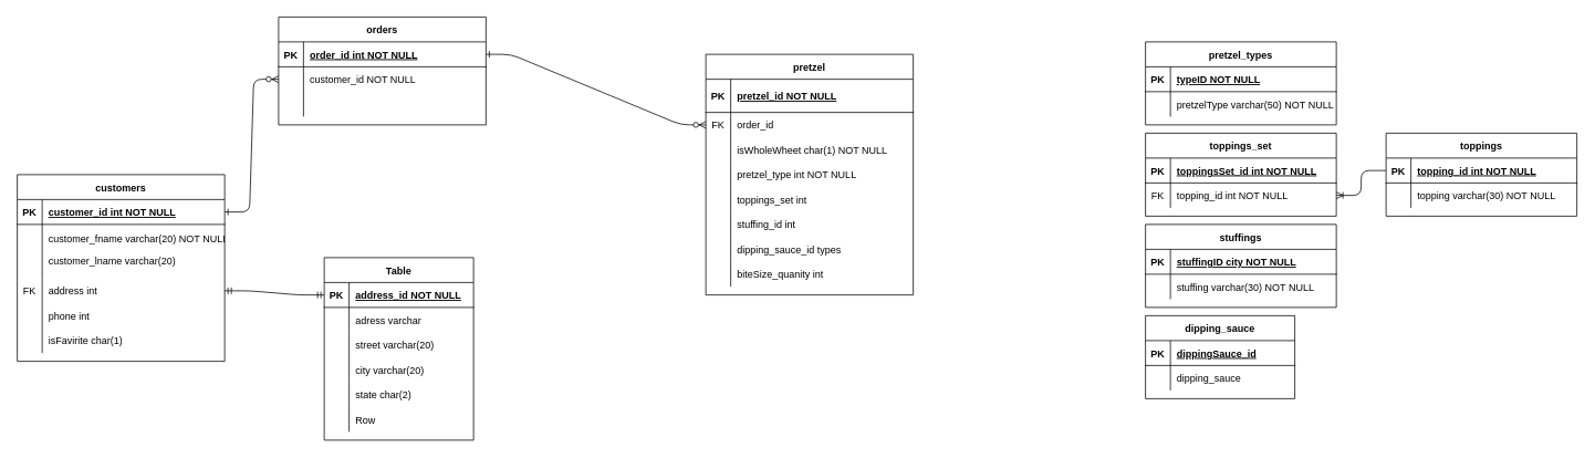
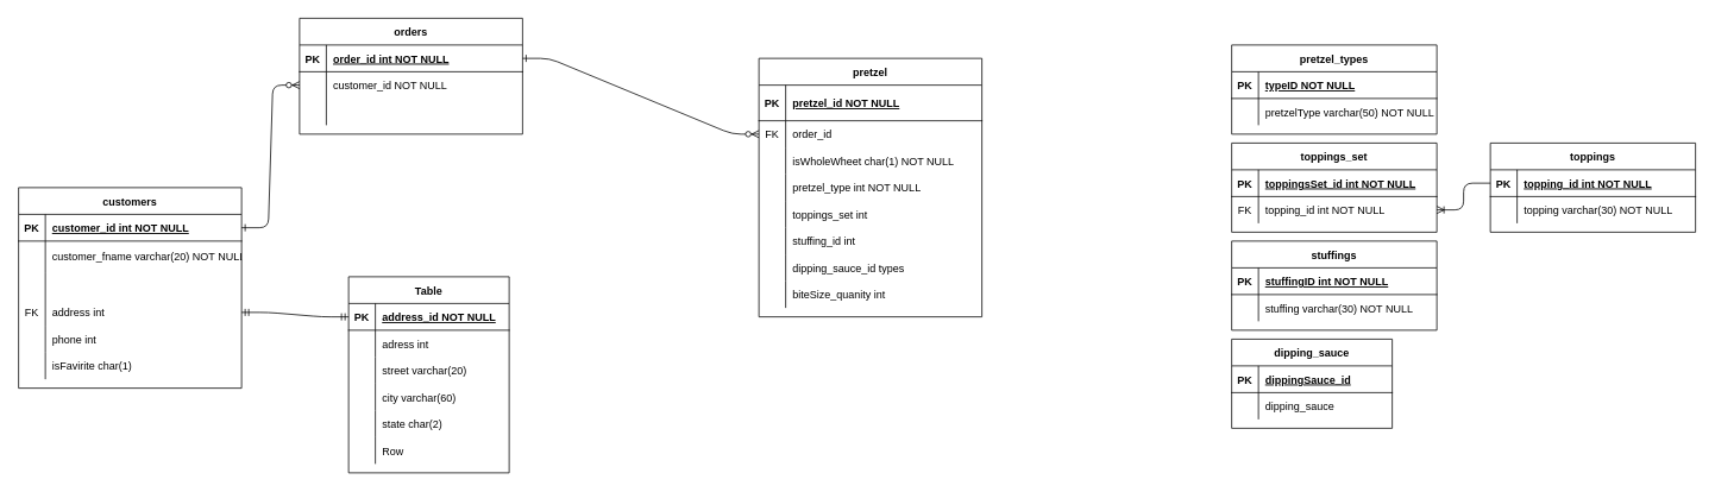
- <mxCell id="75" value="stuffingID city NOT NULL" style="shape=partialRectangle;connectable=0;fillColor=none;top=0;left=0;bottom=0;right=0;align=left;spacingLeft=6;fontStyle=5;overflow=hidden;" parent="73" vertex="1"><mxGeometry x="30" width="200" height="30" as="geometry" /></mxCell>
+ <mxCell id="75" value="stuffingID int NOT NULL" style="shape=partialRectangle;connectable=0;fillColor=none;top=0;left=0;bottom=0;right=0;align=left;spacingLeft=6;fontStyle=5;overflow=hidden;" parent="73" vertex="1"><mxGeometry x="30" width="200" height="30" as="geometry" /></mxCell>
- <mxCell id="47" value="customer_lname varchar(20)&#10; " style="shape=partialRectangle;connectable=0;fillColor=none;top=0;left=0;bottom=0;right=0;align=left;spacingLeft=6;overflow=hidden;" parent="45" vertex="1"><mxGeometry x="30" width="220" height="30" as="geometry" /></mxCell>
- <mxCell id="99" value="adress varchar" style="shape=partialRectangle;connectable=0;fillColor=none;top=0;left=0;bottom=0;right=0;align=left;spacingLeft=6;overflow=hidden;" parent="97" vertex="1"><mxGeometry x="30" width="150" height="30" as="geometry" /></mxCell>
+ <mxCell id="99" value="adress int" style="shape=partialRectangle;connectable=0;fillColor=none;top=0;left=0;bottom=0;right=0;align=left;spacingLeft=6;overflow=hidden;" parent="97" vertex="1"><mxGeometry x="30" width="150" height="30" as="geometry" /></mxCell>
- <mxCell id="105" value="city varchar(20)" style="shape=partialRectangle;connectable=0;fillColor=none;top=0;left=0;bottom=0;right=0;align=left;spacingLeft=6;overflow=hidden;" parent="103" vertex="1"><mxGeometry x="30" width="150" height="30" as="geometry" /></mxCell>
+ <mxCell id="105" value="city varchar(60)" style="shape=partialRectangle;connectable=0;fillColor=none;top=0;left=0;bottom=0;right=0;align=left;spacingLeft=6;overflow=hidden;" parent="103" vertex="1"><mxGeometry x="30" width="150" height="30" as="geometry" /></mxCell>
